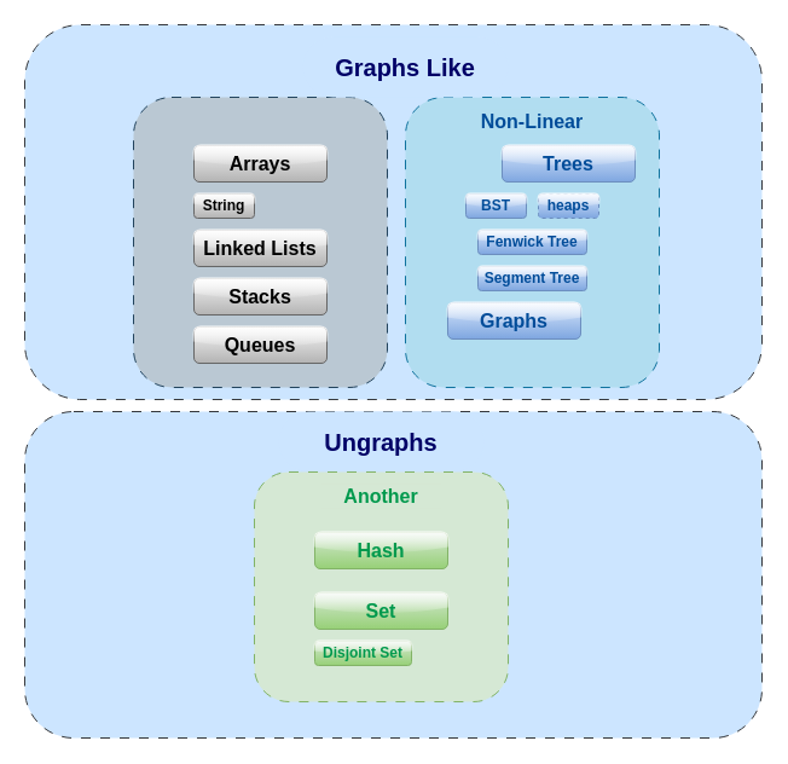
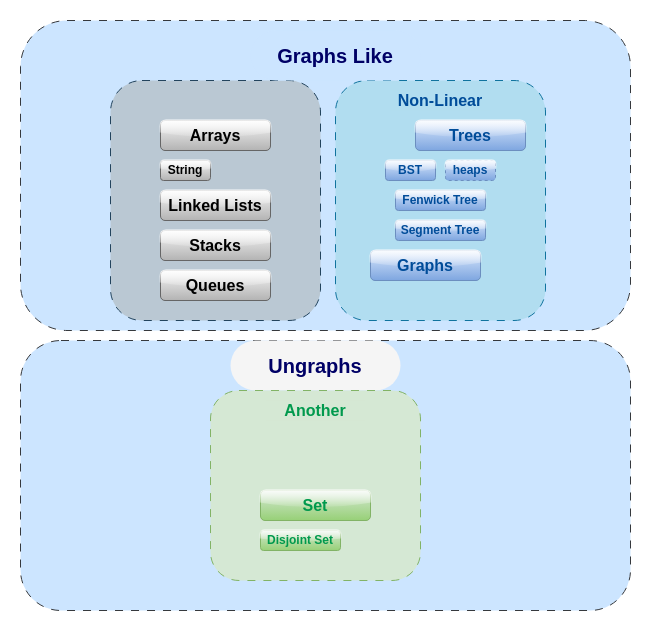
- <mxCell id="4" value="&lt;b&gt;&lt;font color=&quot;#000066&quot; style=&quot;font-size: 20px;&quot;&gt;Ungraphs&lt;/font&gt;&lt;/b&gt;" style="rounded=1;whiteSpace=wrap;html=1;fillColor=#cce5ff;strokeColor=none;glass=0;shadow=0;perimeterSpacing=4;direction=east;rotation=0;arcSize=50;" parent="1" vertex="1"><mxGeometry x="230" y="340" width="170" height="50" as="geometry" /></mxCell>
+ <mxCell id="4" value="&lt;b&gt;&lt;font color=&quot;#000066&quot; style=&quot;font-size: 20px;&quot;&gt;Ungraphs&lt;/font&gt;&lt;/b&gt;" style="rounded=1;whiteSpace=wrap;html=1;fillColor=#f5f5f5;strokeColor=none;glass=0;shadow=0;perimeterSpacing=4;direction=east;rotation=0;arcSize=50;" parent="1" vertex="1"><mxGeometry x="230" y="340" width="170" height="50" as="geometry" /></mxCell>
- <mxCell id="22" value="&lt;font color=&quot;#00994d&quot; style=&quot;font-size: 16px;&quot;&gt;&lt;b style=&quot;&quot;&gt;Hash&lt;/b&gt;&lt;/font&gt;" style="rounded=1;whiteSpace=wrap;html=1;fillColor=#d5e8d4;strokeColor=#82b366;glass=1;gradientColor=#97d077;" parent="20" vertex="1"><mxGeometry x="50" y="50" width="110" height="30" as="geometry" /></mxCell>
